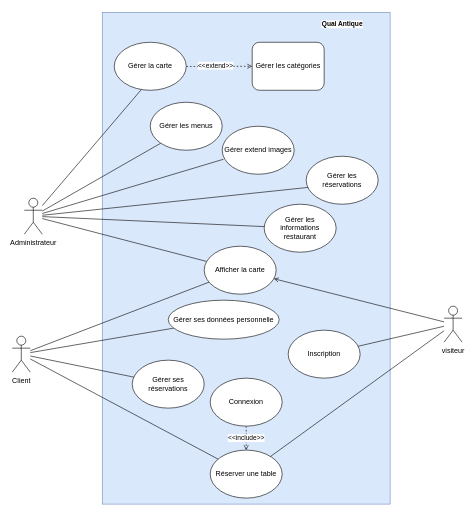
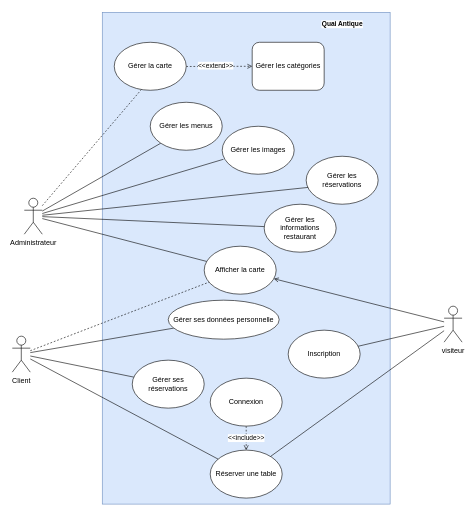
- <mxCell id="34" style="edgeStyle=none;rounded=0;orthogonalLoop=1;jettySize=auto;html=1;entryX=0.375;entryY=0.988;entryDx=0;entryDy=0;entryPerimeter=0;strokeColor=default;align=center;verticalAlign=middle;fontFamily=Helvetica;fontSize=11;fontColor=default;labelBackgroundColor=default;endArrow=none;endFill=0;" edge="1" parent="1" source="6" target="24"><mxGeometry relative="1" as="geometry" /></mxCell>
+ <mxCell id="34" style="edgeStyle=none;rounded=0;orthogonalLoop=1;jettySize=auto;html=1;entryX=0.375;entryY=0.988;entryDx=0;entryDy=0;entryPerimeter=0;strokeColor=default;align=center;verticalAlign=middle;fontFamily=Helvetica;fontSize=11;fontColor=default;labelBackgroundColor=default;endArrow=none;endFill=0;dashed=1;" edge="1" parent="1" source="6" target="24"><mxGeometry relative="1" as="geometry" /></mxCell>
- <mxCell id="21" value="Gérer extend images" style="ellipse;whiteSpace=wrap;html=1;" vertex="1" parent="1"><mxGeometry x="370" y="210" width="120" height="80" as="geometry" /></mxCell>
+ <mxCell id="21" value="Gérer les images" style="ellipse;whiteSpace=wrap;html=1;" vertex="1" parent="1"><mxGeometry x="370" y="210" width="120" height="80" as="geometry" /></mxCell>
- <mxCell id="7" style="edgeStyle=none;rounded=0;orthogonalLoop=1;jettySize=auto;html=1;strokeColor=default;align=center;verticalAlign=middle;fontFamily=Helvetica;fontSize=11;fontColor=default;labelBackgroundColor=default;endArrow=none;endFill=0;" edge="1" parent="1" source="11" target="19"><mxGeometry relative="1" as="geometry" /></mxCell>
+ <mxCell id="7" style="edgeStyle=none;rounded=0;orthogonalLoop=1;jettySize=auto;html=1;strokeColor=default;align=center;verticalAlign=middle;fontFamily=Helvetica;fontSize=11;fontColor=default;labelBackgroundColor=default;endArrow=none;endFill=0;dashed=1;" edge="1" parent="1" source="11" target="19"><mxGeometry relative="1" as="geometry" /></mxCell>
